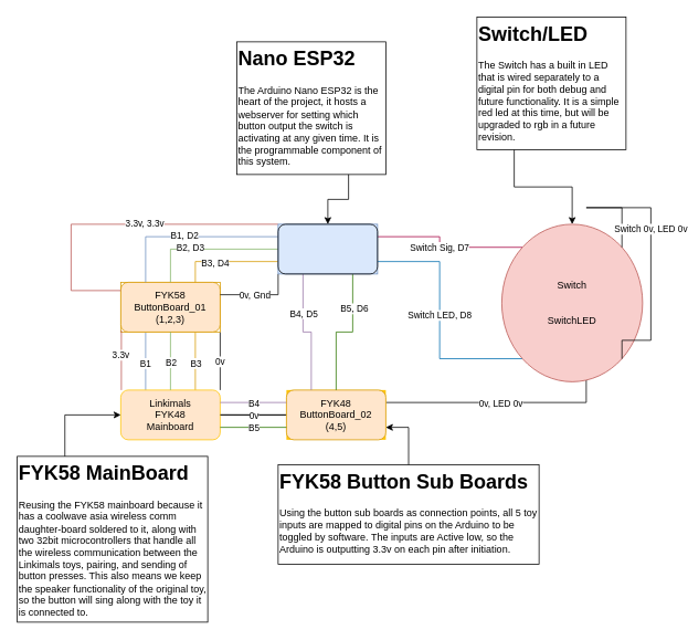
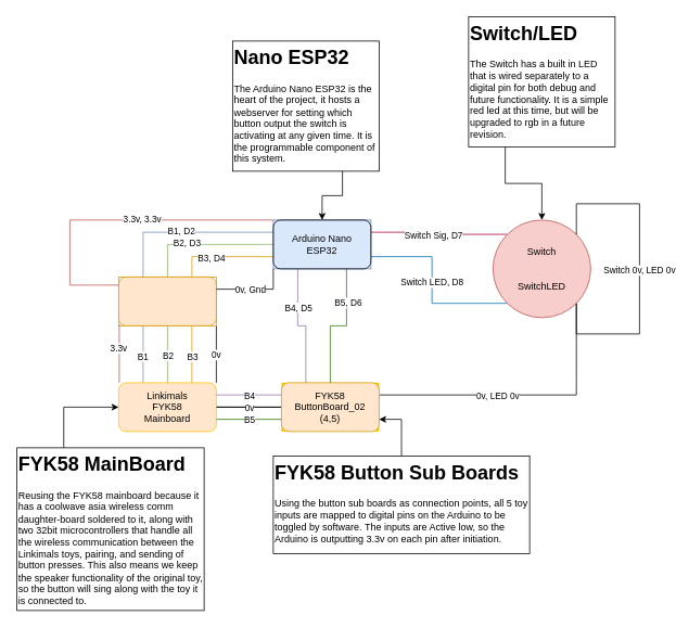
+ <mxCell id="52" value="Arduino Nano ESP32" style="text;html=1;align=center;verticalAlign=middle;whiteSpace=wrap;rounded=0;" vertex="1" parent="50"><mxGeometry x="20" y="10" width="80" height="40" as="geometry" /></mxCell>
- <mxCell id="17" value="&lt;div&gt;Switch&lt;/div&gt;&lt;div&gt;&lt;br&gt;&lt;/div&gt;&lt;div&gt;&lt;br&gt;&lt;/div&gt;&lt;div&gt;SwitchLED&lt;br&gt;&lt;/div&gt;" style="ellipse;whiteSpace=wrap;html=1;aspect=fixed;fillColor=#f8cecc;strokeColor=#b85450;" vertex="1" parent="1"><mxGeometry x="605" y="270" width="170" height="190" as="geometry" /></mxCell>
+ <mxCell id="17" value="&lt;div&gt;Switch&lt;/div&gt;&lt;div&gt;&lt;br&gt;&lt;/div&gt;&lt;div&gt;&lt;br&gt;&lt;/div&gt;&lt;div&gt;SwitchLED&lt;br&gt;&lt;/div&gt;" style="ellipse;whiteSpace=wrap;html=1;aspect=fixed;fillColor=#f8cecc;strokeColor=#b85450;" vertex="1" parent="1"><mxGeometry x="605" y="270" width="120" height="120" as="geometry" /></mxCell>
- <mxCell id="20" value="&lt;div&gt;FYK58&lt;/div&gt;&lt;div&gt;ButtonBoard_01&lt;/div&gt;&lt;div&gt;(1,2,3)&lt;br&gt;&lt;/div&gt;" style="text;html=1;align=center;verticalAlign=middle;whiteSpace=wrap;rounded=0;" vertex="1" parent="18"><mxGeometry x="30" y="15" width="60" height="30" as="geometry" /></mxCell>
- <mxCell id="10" value="&lt;div&gt;Linkimals FYK48&lt;/div&gt;&lt;div&gt;Mainboard&lt;br&gt;&lt;/div&gt;" style="text;html=1;align=center;verticalAlign=middle;whiteSpace=wrap;rounded=0;" vertex="1" parent="1"><mxGeometry x="175" y="485" width="60" height="30" as="geometry" /></mxCell>
+ <mxCell id="10" value="&lt;div&gt;Linkimals FYK58&lt;/div&gt;&lt;div&gt;Mainboard&lt;br&gt;&lt;/div&gt;" style="text;html=1;align=center;verticalAlign=middle;whiteSpace=wrap;rounded=0;" vertex="1" parent="1"><mxGeometry x="175" y="485" width="60" height="30" as="geometry" /></mxCell>
- <mxCell id="25" value="&lt;div&gt;FYK48&lt;/div&gt;&lt;div&gt;ButtonBoard_02&lt;/div&gt;&lt;div&gt;(4,5)&lt;br&gt;&lt;/div&gt;" style="text;html=1;align=center;verticalAlign=middle;whiteSpace=wrap;rounded=0;" vertex="1" parent="21"><mxGeometry x="30" y="15" width="60" height="30" as="geometry" /></mxCell>
+ <mxCell id="25" value="&lt;div&gt;FYK58&lt;/div&gt;&lt;div&gt;ButtonBoard_02&lt;/div&gt;&lt;div&gt;(4,5)&lt;br&gt;&lt;/div&gt;" style="text;html=1;align=center;verticalAlign=middle;whiteSpace=wrap;rounded=0;" vertex="1" parent="21"><mxGeometry x="30" y="15" width="60" height="30" as="geometry" /></mxCell>
